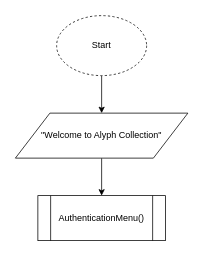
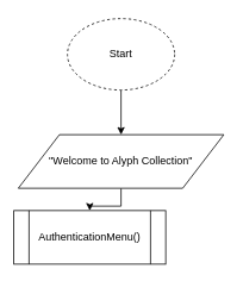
- <mxCell id="6" value="AuthenticationMenu()" style="shape=process;whiteSpace=wrap;html=1;backgroundOutline=1;" vertex="1" parent="1"><mxGeometry x="50" y="260" width="170" height="60" as="geometry" /></mxCell>
+ <mxCell id="6" value="AuthenticationMenu()" style="shape=process;whiteSpace=wrap;html=1;backgroundOutline=1;" vertex="1" parent="1"><mxGeometry x="15" y="235" width="170" height="60" as="geometry" /></mxCell>
